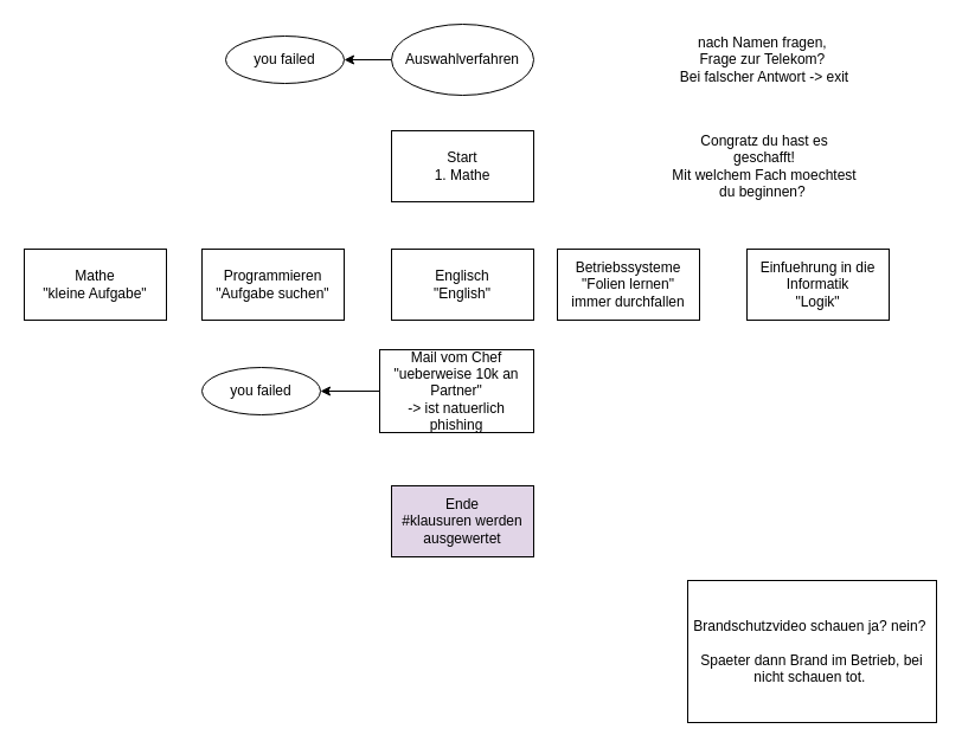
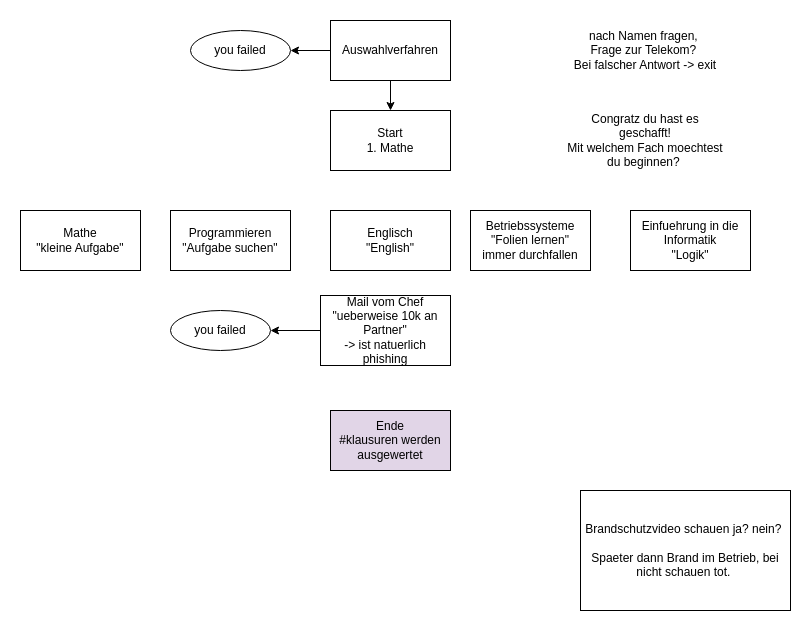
- <mxCell id="5" value="Auswahlverfahren" style="ellipse;whiteSpace=wrap;html=1;" parent="1" vertex="1"><mxGeometry x="330" y="20" width="120" height="60" as="geometry" /></mxCell>
+ <mxCell id="5" value="Auswahlverfahren" style="rounded=0;whiteSpace=wrap;html=1;" parent="1" vertex="1"><mxGeometry x="330" y="20" width="120" height="60" as="geometry" /></mxCell>
+ <mxCell id="3" value="" style="edgeStyle=orthogonalEdgeStyle;rounded=0;orthogonalLoop=1;jettySize=auto;html=1;" parent="1" source="5" target="2" edge="1"><mxGeometry relative="1" as="geometry" /></mxCell>
